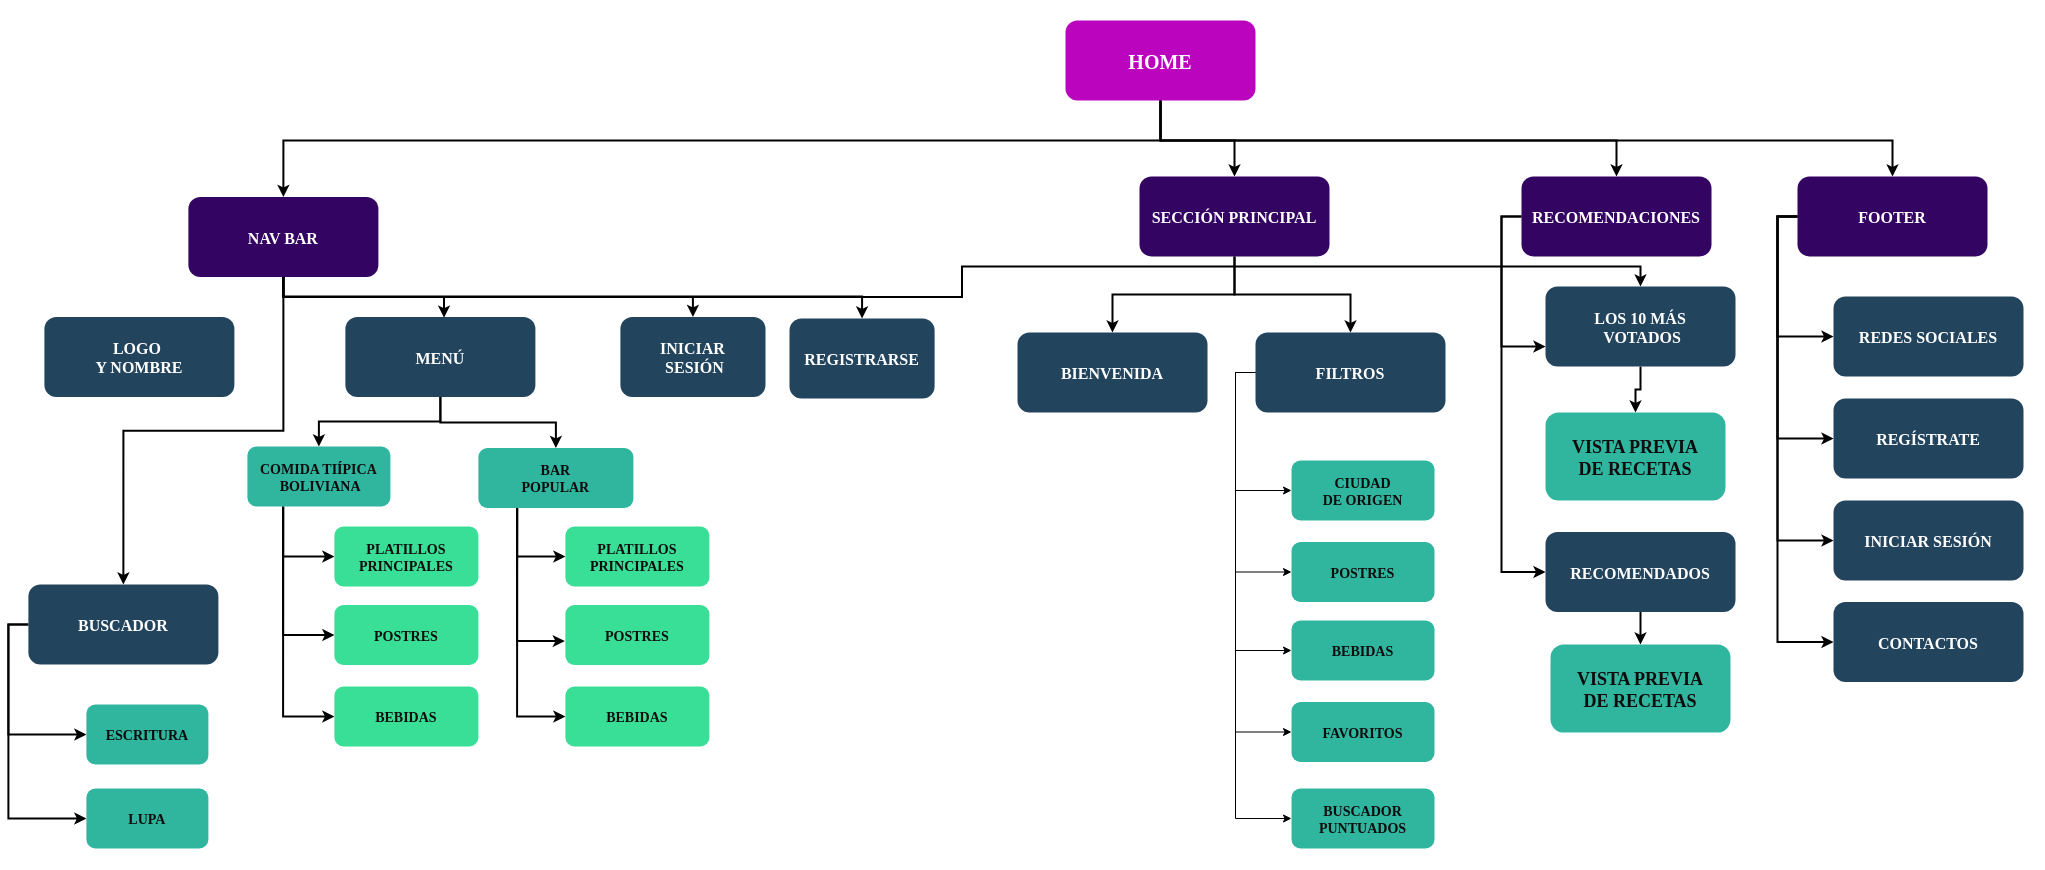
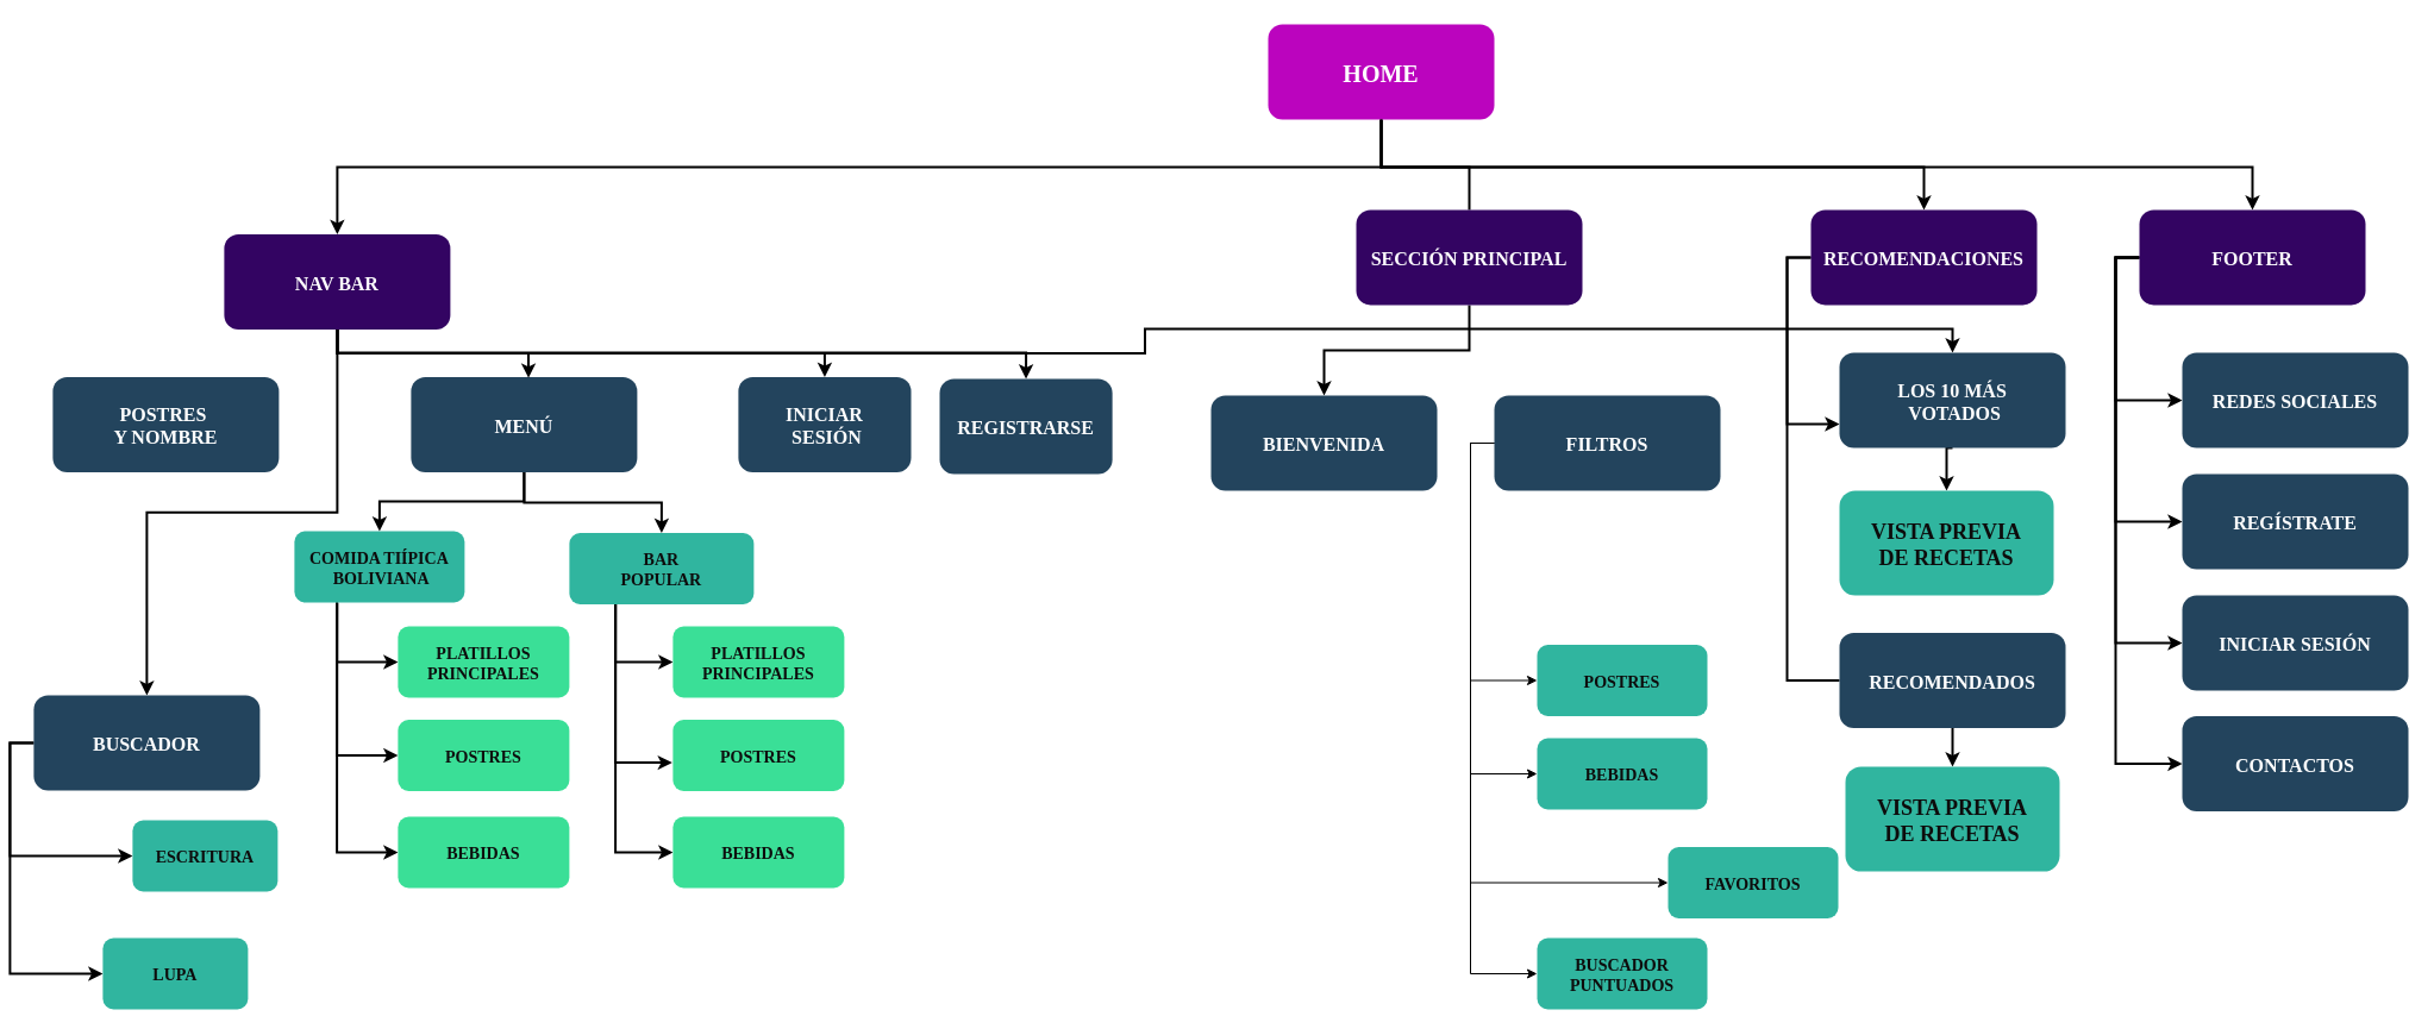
- <mxCell id="6" value="" style="edgeStyle=elbowEdgeStyle;elbow=vertical;strokeWidth=2;rounded=0;entryX=0.5;entryY=0;entryDx=0;entryDy=0;" parent="1" source="5" target="48" edge="1"><mxGeometry x="337" y="215.5" width="100" height="100" as="geometry"><mxPoint x="315" y="155.5" as="sourcePoint" /><mxPoint x="1435" y="175.5" as="targetPoint" /><Array as="points"><mxPoint x="1153" y="140" /><mxPoint x="1190" y="114" /></Array></mxGeometry></mxCell>
+ <mxCell id="6" value="" style="edgeStyle=elbowEdgeStyle;elbow=vertical;strokeWidth=2;rounded=0;entryX=0.5;entryY=0;entryDx=0;entryDy=0;endArrow=none;" parent="1" source="5" target="48" edge="1"><mxGeometry x="337" y="215.5" width="100" height="100" as="geometry"><mxPoint x="315" y="155.5" as="sourcePoint" /><mxPoint x="1435" y="175.5" as="targetPoint" /><Array as="points"><mxPoint x="1153" y="140" /><mxPoint x="1190" y="114" /></Array></mxGeometry></mxCell>
- <mxCell id="46" style="edgeStyle=orthogonalEdgeStyle;rounded=0;orthogonalLoop=1;jettySize=auto;html=1;exitX=0.5;exitY=1;exitDx=0;exitDy=0;entryX=0.5;entryY=0;entryDx=0;entryDy=0;strokeWidth=2;" parent="1" source="48" target="40" edge="1"><mxGeometry relative="1" as="geometry" /></mxCell>
- <mxCell id="59" value="LOS 10 MÁS&#10; VOTADOS" style="rounded=1;fillColor=#23445D;gradientColor=none;strokeColor=none;fontColor=#FFFFFF;fontStyle=1;fontFamily=Tahoma;fontSize=16;" parent="1" vertex="1"><mxGeometry x="1538" y="286" width="190" height="80" as="geometry" /></mxCell>
+ <mxCell id="59" value="LOS 10 MÁS&#10; VOTADOS" style="rounded=1;fillColor=#23445D;gradientColor=none;strokeColor=none;fontColor=#FFFFFF;fontStyle=1;fontFamily=Tahoma;fontSize=16;" parent="1" vertex="1"><mxGeometry x="1538" y="296" width="190" height="80" as="geometry" /></mxCell>
- <mxCell id="29" value="LOGO &#10;Y NOMBRE" style="rounded=1;fillColor=#23445D;gradientColor=none;strokeColor=none;fontColor=#FFFFFF;fontStyle=1;fontFamily=Tahoma;fontSize=16;" parent="1" vertex="1"><mxGeometry x="36.89" y="316.5" width="190" height="80" as="geometry" /></mxCell>
+ <mxCell id="29" value="POSTRES &#10;Y NOMBRE" style="rounded=1;fillColor=#23445D;gradientColor=none;strokeColor=none;fontColor=#FFFFFF;fontStyle=1;fontFamily=Tahoma;fontSize=16;" parent="1" vertex="1"><mxGeometry x="36.89" y="316.5" width="190" height="80" as="geometry" /></mxCell>
- <mxCell id="35" style="edgeStyle=orthogonalEdgeStyle;rounded=0;orthogonalLoop=1;jettySize=auto;html=1;exitX=0;exitY=0.5;exitDx=0;exitDy=0;entryX=0;entryY=0.5;entryDx=0;entryDy=0;" parent="1" source="40" target="41" edge="1"><mxGeometry relative="1" as="geometry" /></mxCell>
- <mxCell id="41" value="CIUDAD &#10;DE ORIGEN" style="rounded=1;fillColor=#30b59f;gradientColor=none;strokeColor=none;fontColor=#0d0c0c;fontStyle=1;fontFamily=Tahoma;fontSize=14;" parent="1" vertex="1"><mxGeometry x="1284" y="460" width="143" height="60" as="geometry" /></mxCell>
- <mxCell id="51" style="edgeStyle=orthogonalEdgeStyle;rounded=0;orthogonalLoop=1;jettySize=auto;html=1;exitX=0;exitY=0.5;exitDx=0;exitDy=0;entryX=0;entryY=0.5;entryDx=0;entryDy=0;strokeWidth=2;" parent="1" source="52" target="61" edge="1"><mxGeometry relative="1" as="geometry" /></mxCell>
+ <mxCell id="51" style="edgeStyle=orthogonalEdgeStyle;rounded=0;orthogonalLoop=1;jettySize=auto;html=1;exitX=0;exitY=0.5;exitDx=0;exitDy=0;entryX=0;entryY=0.5;entryDx=0;entryDy=0;strokeWidth=2;endArrow=none;" parent="1" source="52" target="61" edge="1"><mxGeometry relative="1" as="geometry" /></mxCell>
- <mxCell id="45" value="FAVORITOS" style="rounded=1;fillColor=#30b59f;gradientColor=none;strokeColor=none;fontColor=#0d0c0c;fontStyle=1;fontFamily=Tahoma;fontSize=14;" parent="1" vertex="1"><mxGeometry x="1284" y="701.5" width="143" height="60" as="geometry" /></mxCell>
+ <mxCell id="45" value="FAVORITOS" style="rounded=1;fillColor=#30b59f;gradientColor=none;strokeColor=none;fontColor=#0d0c0c;fontStyle=1;fontFamily=Tahoma;fontSize=14;" parent="1" vertex="1"><mxGeometry x="1394" y="711.5" width="143" height="60" as="geometry" /></mxCell>
- <mxCell id="33" value="ESCRITURA" style="rounded=1;fillColor=#30b59f;gradientColor=none;strokeColor=none;fontColor=#0d0c0c;fontStyle=1;fontFamily=Tahoma;fontSize=14;" parent="1" vertex="1"><mxGeometry x="78.89" y="704" width="122" height="60" as="geometry" /></mxCell>
+ <mxCell id="33" value="ESCRITURA" style="rounded=1;fillColor=#30b59f;gradientColor=none;strokeColor=none;fontColor=#0d0c0c;fontStyle=1;fontFamily=Tahoma;fontSize=14;" parent="1" vertex="1"><mxGeometry x="103.89" y="689" width="122" height="60" as="geometry" /></mxCell>
